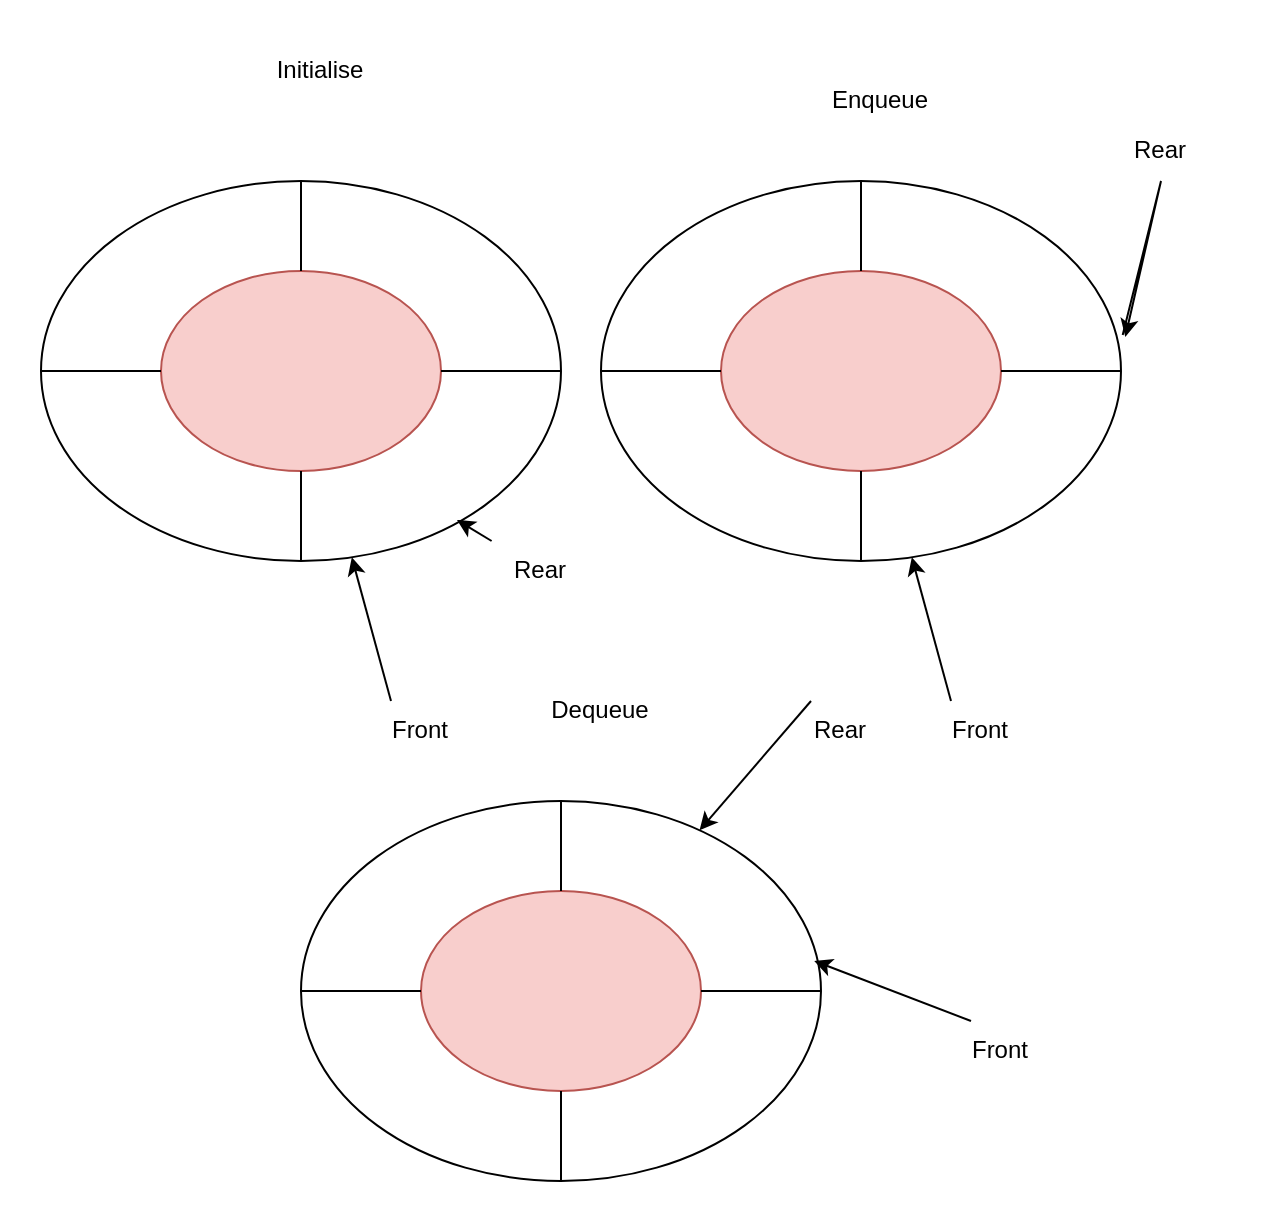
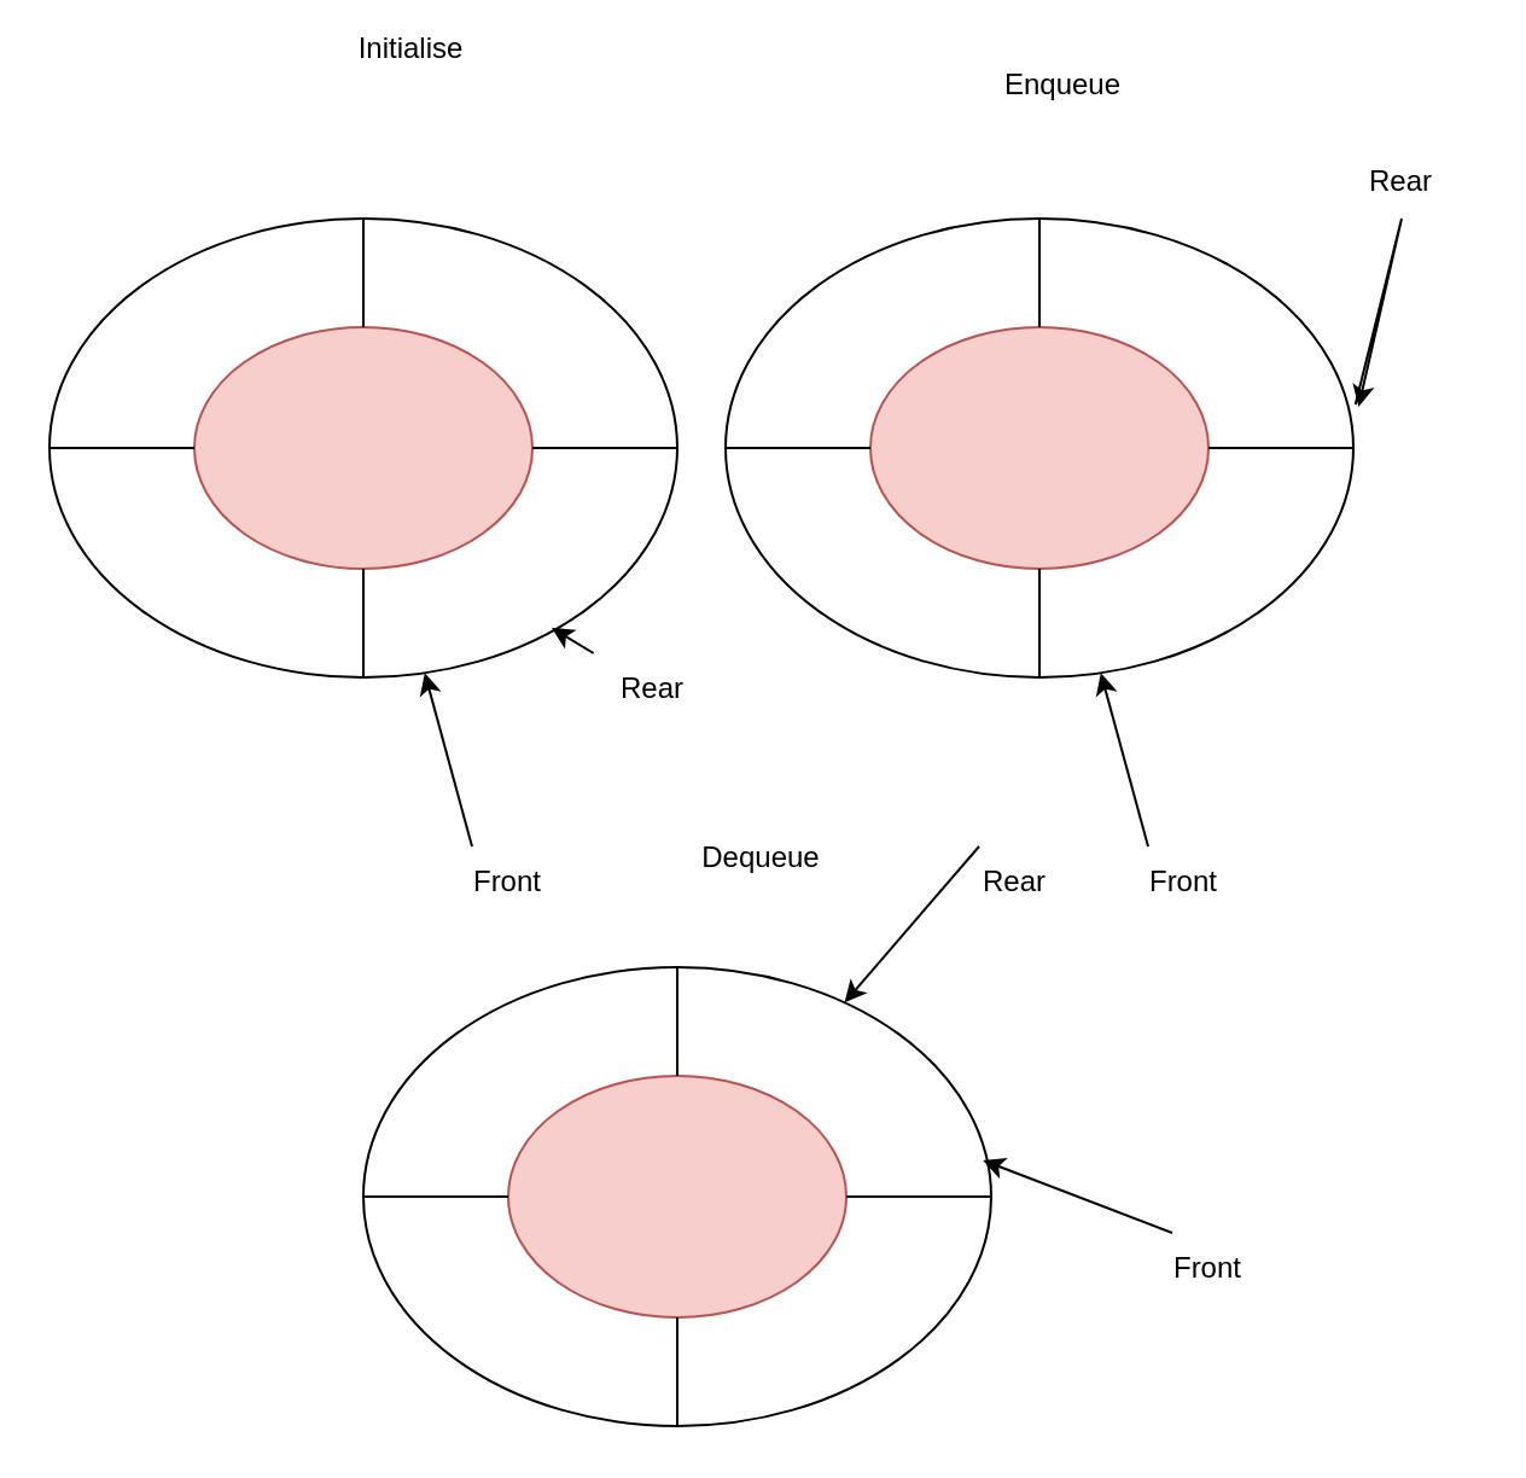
- <mxCell id="19" value="Initialise" style="text;html=1;align=center;verticalAlign=middle;whiteSpace=wrap;rounded=0;" vertex="1" parent="1"><mxGeometry x="130" width="60" height="30" as="geometry" y="20" /></mxCell>
+ <mxCell id="19" value="Initialise" style="text;html=1;align=center;verticalAlign=middle;whiteSpace=wrap;rounded=0;" vertex="1" parent="1"><mxGeometry x="140" y="5" width="60" height="30" as="geometry" /></mxCell>
- <mxCell id="8" value="Enqueue" style="text;html=1;align=center;verticalAlign=middle;whiteSpace=wrap;rounded=0;" vertex="1" parent="1"><mxGeometry x="410" y="35" width="60" height="30" as="geometry" /></mxCell>
+ <mxCell id="8" value="Enqueue" style="text;html=1;align=center;verticalAlign=middle;whiteSpace=wrap;rounded=0;" vertex="1" parent="1"><mxGeometry x="410" width="60" height="30" as="geometry" y="20" /></mxCell>
- <mxCell id="33" value="Dequeue" style="text;html=1;align=center;verticalAlign=middle;whiteSpace=wrap;rounded=0;" vertex="1" parent="1"><mxGeometry x="270" y="340" width="60" height="30" as="geometry" /></mxCell>
+ <mxCell id="33" value="Dequeue" style="text;html=1;align=center;verticalAlign=middle;whiteSpace=wrap;rounded=0;" vertex="1" parent="1"><mxGeometry x="285" y="340" width="60" height="30" as="geometry" /></mxCell>
